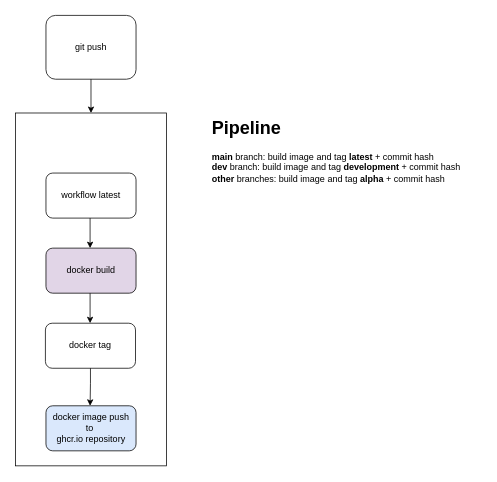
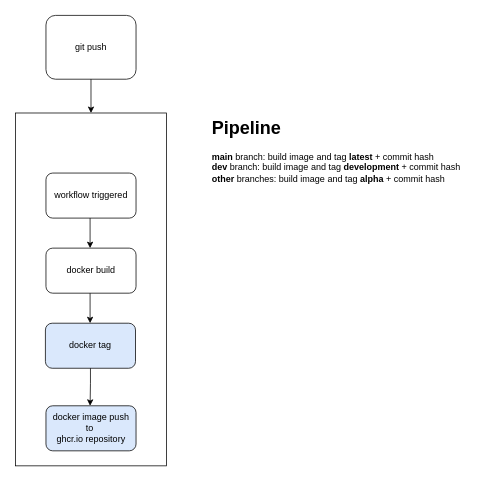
- <mxCell id="4" value="workflow latest" style="rounded=1;whiteSpace=wrap;html=1;" vertex="1" parent="1"><mxGeometry x="60.71" y="230" width="120" height="60" as="geometry" /></mxCell>
+ <mxCell id="4" value="workflow triggered" style="rounded=1;whiteSpace=wrap;html=1;" vertex="1" parent="1"><mxGeometry x="60.71" y="230" width="120" height="60" as="geometry" /></mxCell>
- <mxCell id="5" value="docker build" style="rounded=1;whiteSpace=wrap;html=1;fillColor=#e1d5e7;" vertex="1" parent="1"><mxGeometry x="60.71" y="330" width="120" height="60" as="geometry" /></mxCell>
+ <mxCell id="5" value="docker build" style="rounded=1;whiteSpace=wrap;html=1;" vertex="1" parent="1"><mxGeometry x="60.71" y="330" width="120" height="60" as="geometry" /></mxCell>
- <mxCell id="7" value="docker tag" style="rounded=1;whiteSpace=wrap;html=1;" vertex="1" parent="1"><mxGeometry x="60" y="430" width="120" height="60" as="geometry" /></mxCell>
+ <mxCell id="7" value="docker tag" style="rounded=1;whiteSpace=wrap;html=1;fillColor=#dae8fc;" vertex="1" parent="1"><mxGeometry x="60" y="430" width="120" height="60" as="geometry" /></mxCell>
